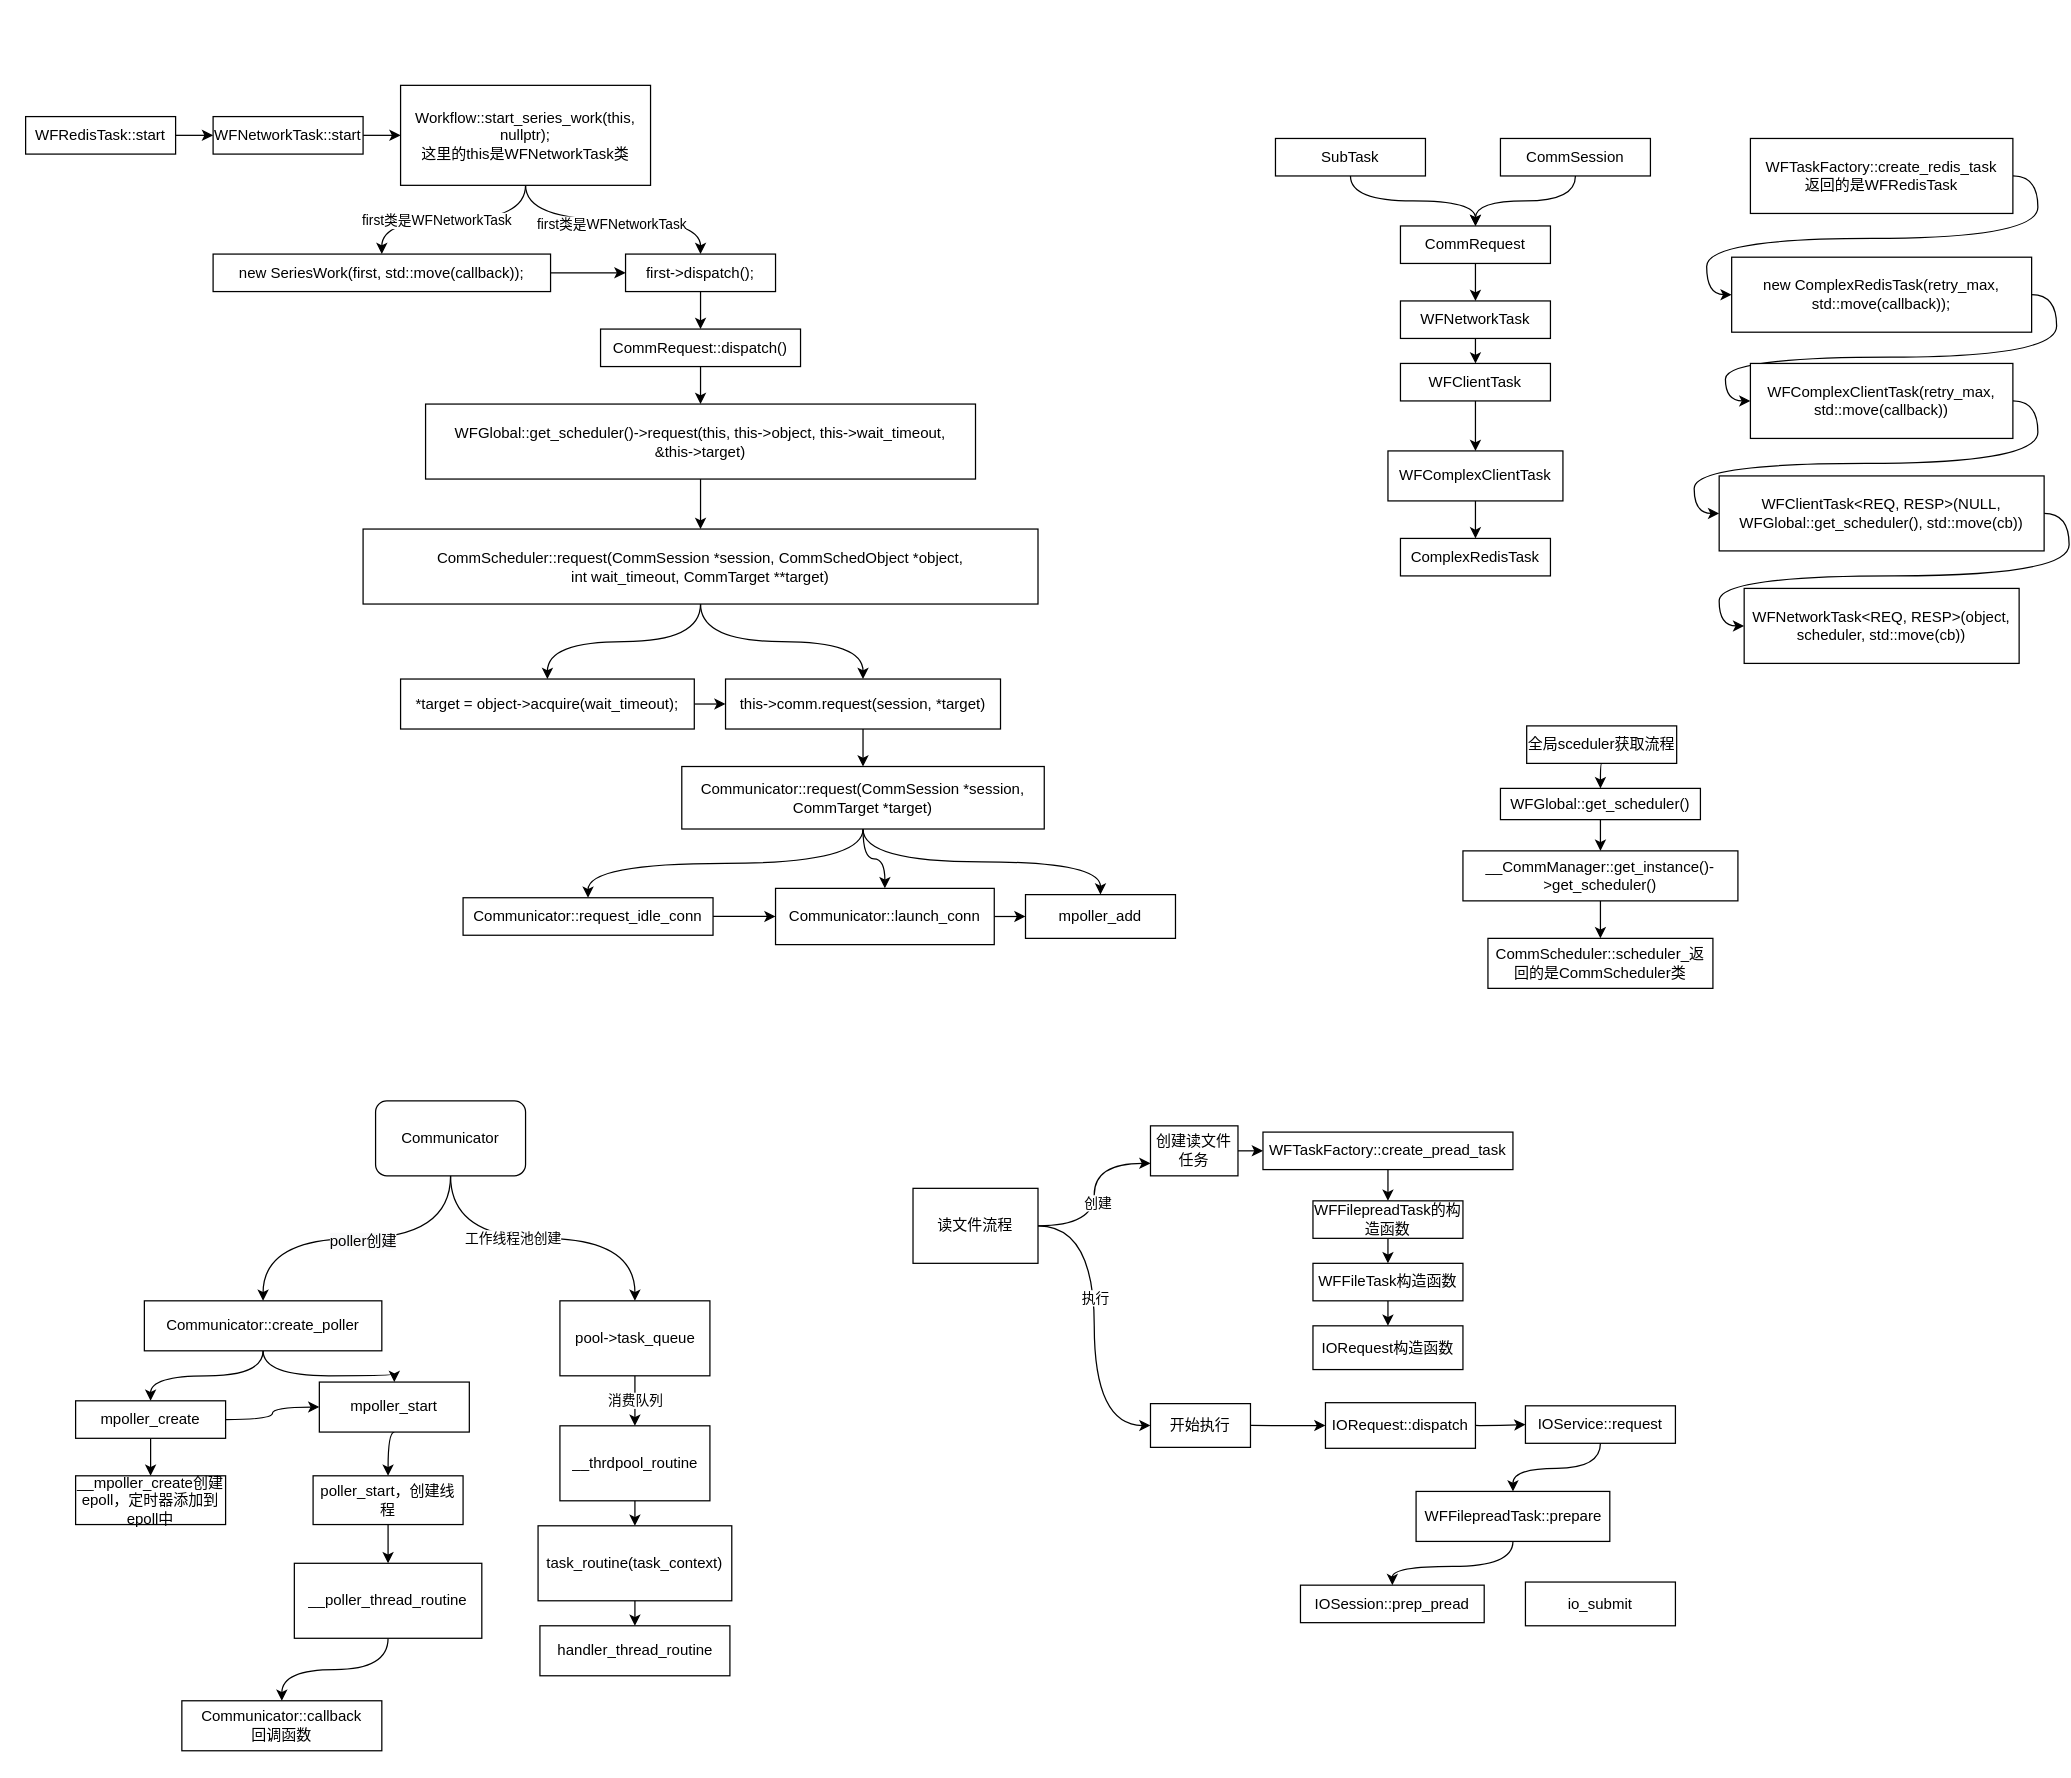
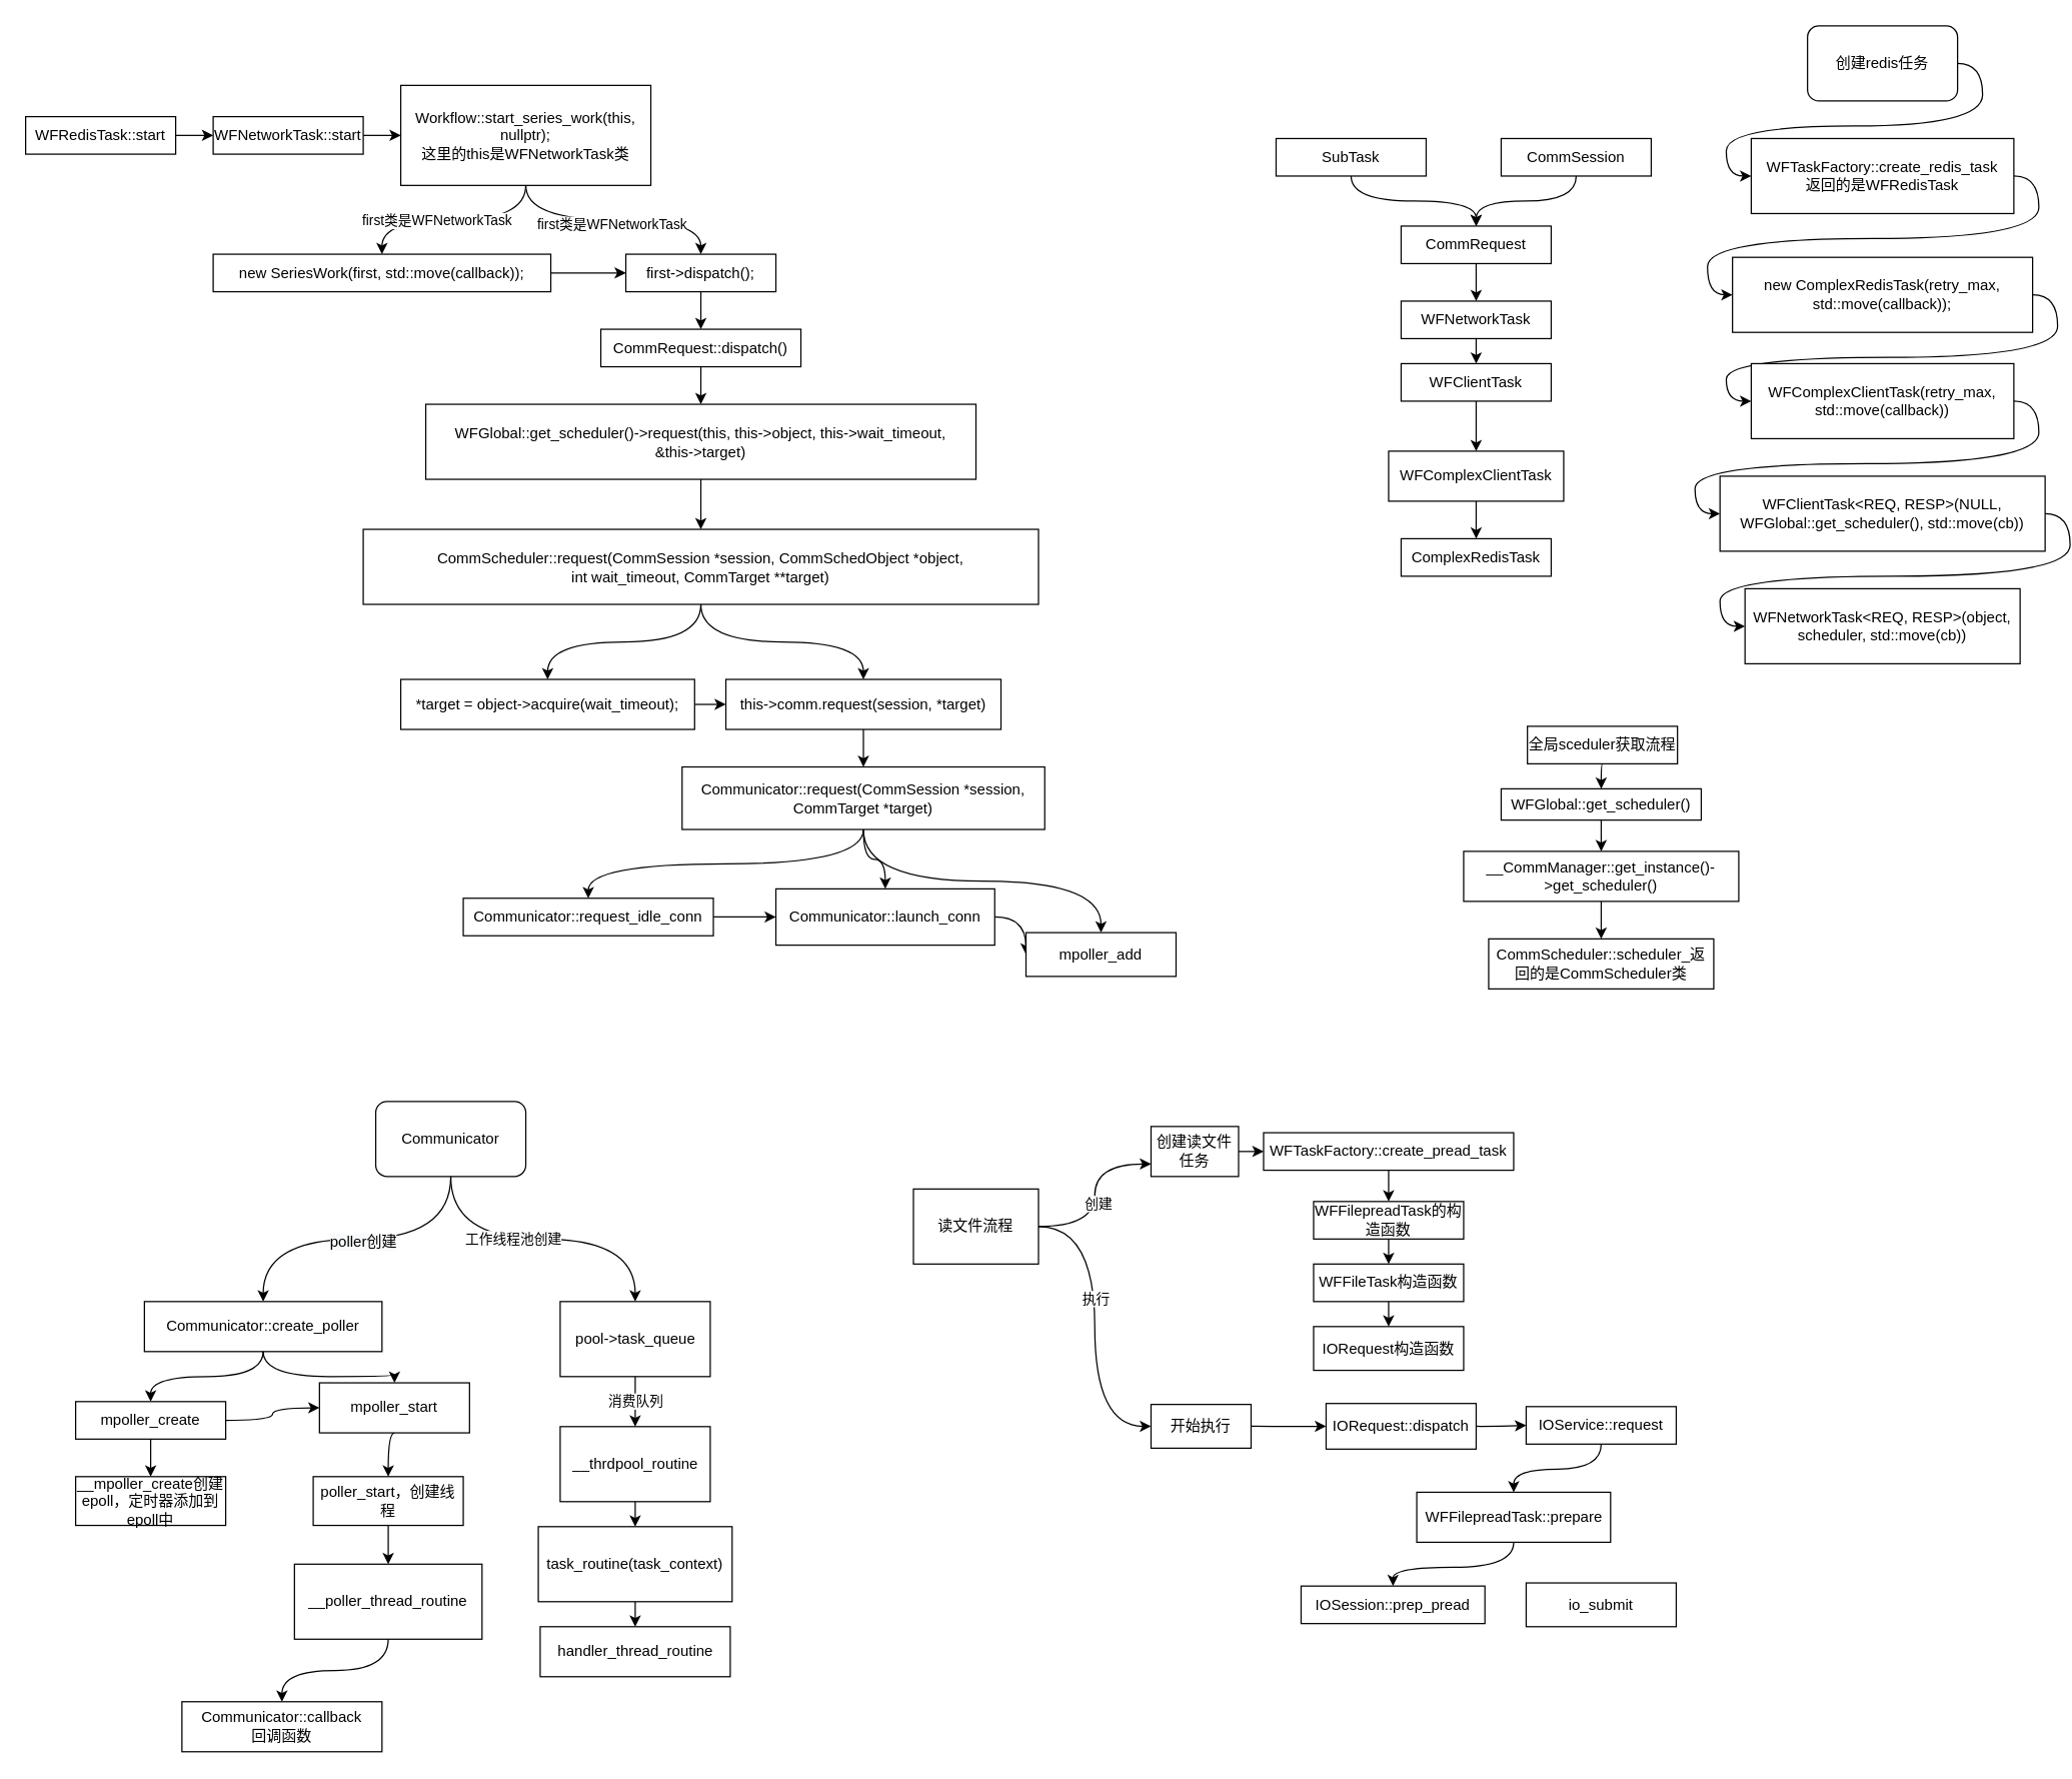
+ <mxCell id="42" value="创建redis任务" style="rounded=1;whiteSpace=wrap;html=1;" parent="1" vertex="1"><mxGeometry x="1445" y="20" width="120" height="60" as="geometry" /></mxCell>
+ <mxCell id="41" style="edgeStyle=orthogonalEdgeStyle;curved=1;rounded=0;orthogonalLoop=1;jettySize=auto;html=1;exitX=1;exitY=0.5;exitDx=0;exitDy=0;entryX=0;entryY=0.5;entryDx=0;entryDy=0;" parent="1" source="42" target="31" edge="1"><mxGeometry relative="1" as="geometry" /></mxCell>
- <mxCell id="65" value="mpoller_add" style="rounded=0;whiteSpace=wrap;html=1;" parent="1" vertex="1"><mxGeometry x="820" y="715" width="120" height="35" as="geometry" /></mxCell>
+ <mxCell id="65" value="mpoller_add" style="rounded=0;whiteSpace=wrap;html=1;" parent="1" vertex="1"><mxGeometry x="820" y="745" width="120" height="35" as="geometry" /></mxCell>
